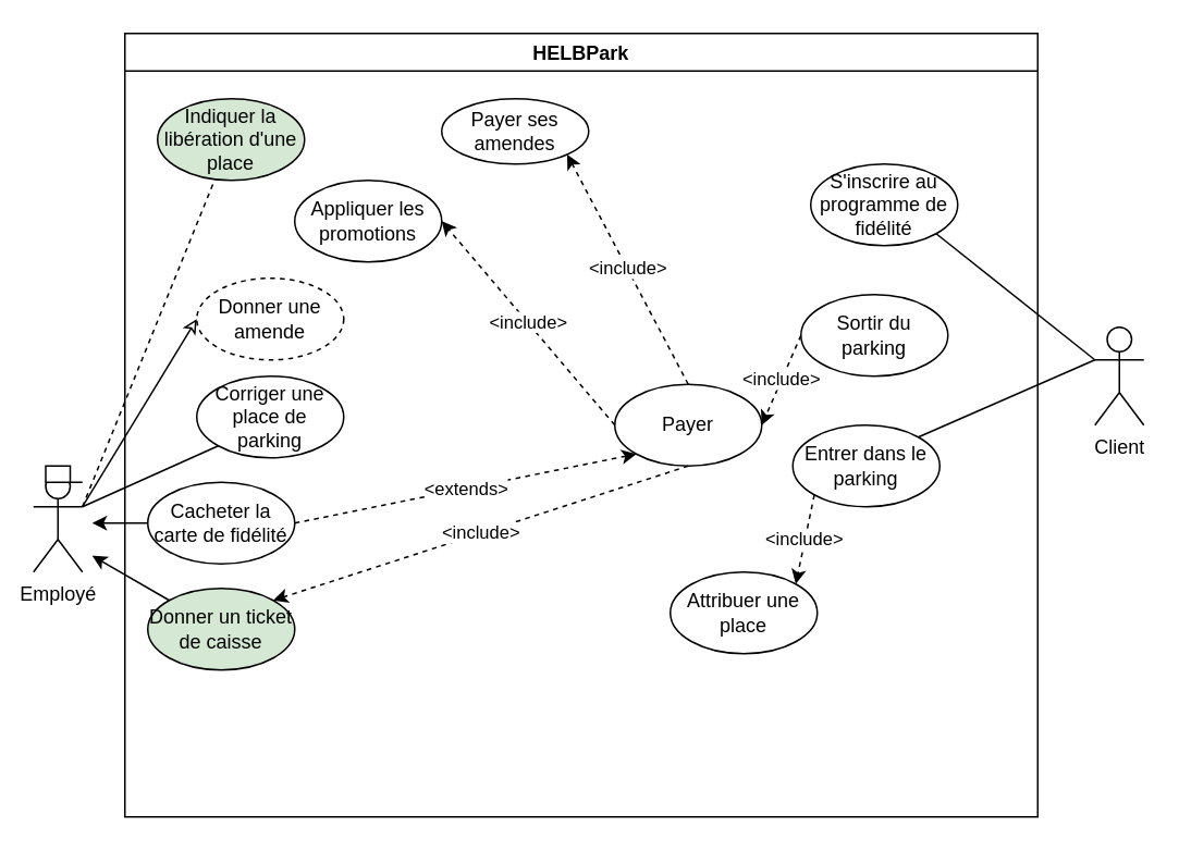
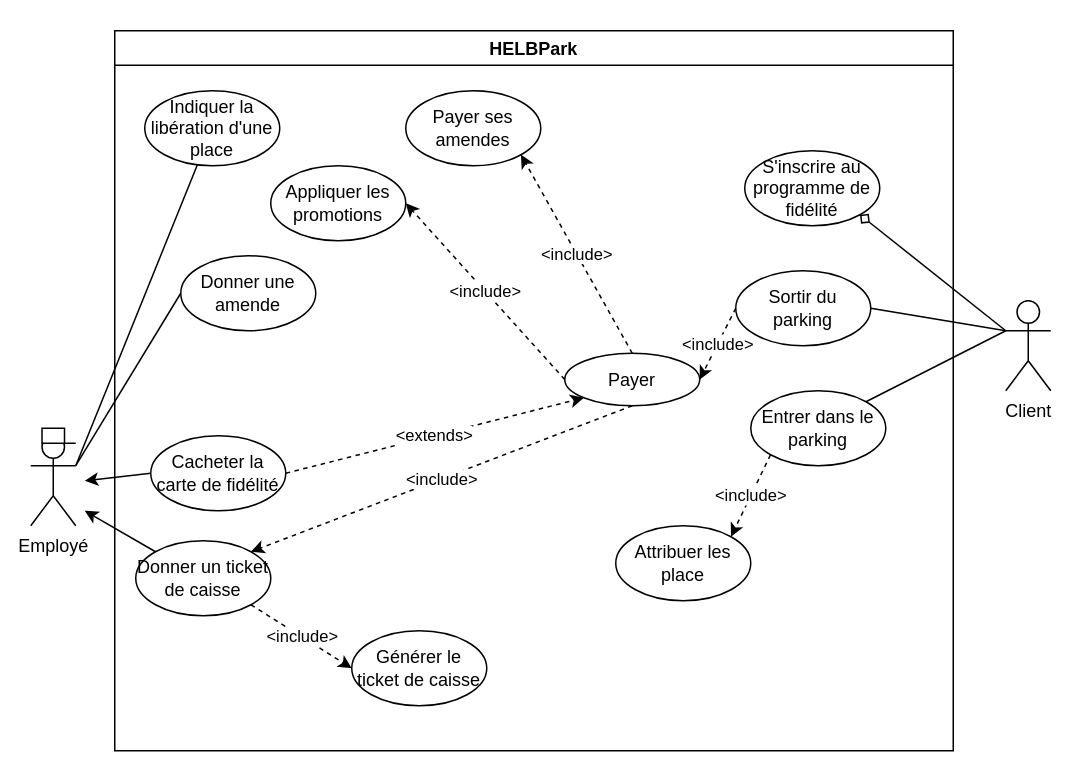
- <mxCell id="17" value="Payer ses amendes" style="ellipse;whiteSpace=wrap;html=1;" vertex="1" parent="2"><mxGeometry x="194" y="40" width="90" height="40" as="geometry" /></mxCell>
+ <mxCell id="17" value="Payer ses amendes" style="ellipse;whiteSpace=wrap;html=1;" vertex="1" parent="2"><mxGeometry x="194" y="40" width="90" height="50" as="geometry" /></mxCell>
- <mxCell id="5" value="Indiquer la libération d'une place" style="ellipse;whiteSpace=wrap;html=1;fillColor=#d5e8d4;" vertex="1" parent="2"><mxGeometry x="20" y="40" width="90" height="50" as="geometry" /></mxCell>
+ <mxCell id="5" value="Indiquer la libération d'une place" style="ellipse;whiteSpace=wrap;html=1;" vertex="1" parent="2"><mxGeometry x="20" y="40" width="90" height="50" as="geometry" /></mxCell>
- <mxCell id="27" style="edgeStyle=none;rounded=0;orthogonalLoop=1;jettySize=auto;html=1;exitX=0;exitY=0.333;exitDx=0;exitDy=0;exitPerimeter=0;entryX=1;entryY=1;entryDx=0;entryDy=0;endArrow=none;endFill=0;" edge="1" parent="1" source="30" target="16"><mxGeometry relative="1" as="geometry" /></mxCell>
+ <mxCell id="27" style="edgeStyle=none;rounded=0;orthogonalLoop=1;jettySize=auto;html=1;exitX=0;exitY=0.333;exitDx=0;exitDy=0;exitPerimeter=0;entryX=1;entryY=1;entryDx=0;entryDy=0;endArrow=diamond;endFill=0;" edge="1" parent="1" source="30" target="16"><mxGeometry relative="1" as="geometry" /></mxCell>
- <mxCell id="23" style="rounded=0;orthogonalLoop=1;jettySize=auto;html=1;exitX=1;exitY=0.333;exitDx=0;exitDy=0;exitPerimeter=0;endArrow=none;endFill=0;dashed=1;" edge="1" parent="1" source="26" target="5"><mxGeometry relative="1" as="geometry" /></mxCell>
+ <mxCell id="23" style="rounded=0;orthogonalLoop=1;jettySize=auto;html=1;exitX=1;exitY=0.333;exitDx=0;exitDy=0;exitPerimeter=0;endArrow=none;endFill=0;" edge="1" parent="1" source="26" target="5"><mxGeometry relative="1" as="geometry" /></mxCell>
- <mxCell id="6" value="Donner une amende" style="ellipse;whiteSpace=wrap;html=1;dashed=1;" vertex="1" parent="2"><mxGeometry x="44" y="150" width="90" height="50" as="geometry" /></mxCell>
+ <mxCell id="6" value="Donner une amende" style="ellipse;whiteSpace=wrap;html=1;" vertex="1" parent="2"><mxGeometry x="44" y="150" width="90" height="50" as="geometry" /></mxCell>
- <mxCell id="25" style="edgeStyle=none;rounded=0;orthogonalLoop=1;jettySize=auto;html=1;exitX=1;exitY=0.333;exitDx=0;exitDy=0;exitPerimeter=0;entryX=0;entryY=0.5;entryDx=0;entryDy=0;endArrow=classic;endFill=0;" edge="1" parent="1" source="26" target="6"><mxGeometry relative="1" as="geometry" /></mxCell>
+ <mxCell id="25" style="edgeStyle=none;rounded=0;orthogonalLoop=1;jettySize=auto;html=1;exitX=1;exitY=0.333;exitDx=0;exitDy=0;exitPerimeter=0;entryX=0;entryY=0.5;entryDx=0;entryDy=0;endArrow=none;endFill=0;" edge="1" parent="1" source="26" target="6"><mxGeometry relative="1" as="geometry" /></mxCell>
+ <mxCell id="28" style="edgeStyle=none;rounded=0;orthogonalLoop=1;jettySize=auto;html=1;exitX=0;exitY=0.333;exitDx=0;exitDy=0;exitPerimeter=0;entryX=1;entryY=0.5;entryDx=0;entryDy=0;endArrow=none;endFill=0;" edge="1" parent="1" source="30" target="19"><mxGeometry relative="1" as="geometry" /></mxCell>
- <mxCell id="7" value="Corriger une place de parking" style="ellipse;whiteSpace=wrap;html=1;" vertex="1" parent="2"><mxGeometry x="44" y="210" width="90" height="50" as="geometry" /></mxCell>
- <mxCell id="11" value="Payer" style="ellipse;whiteSpace=wrap;html=1;" vertex="1" parent="2"><mxGeometry x="300" y="215" width="90" height="50" as="geometry" /></mxCell>
+ <mxCell id="11" value="Payer" style="ellipse;whiteSpace=wrap;html=1;" vertex="1" parent="2"><mxGeometry x="300" y="215" width="90" height="35" as="geometry" /></mxCell>
- <mxCell id="21" value="Entrer dans le parking" style="ellipse;whiteSpace=wrap;html=1;" vertex="1" parent="2"><mxGeometry x="409" y="240" width="90" height="50" as="geometry" /></mxCell>
+ <mxCell id="21" value="Entrer dans le parking" style="ellipse;whiteSpace=wrap;html=1;" vertex="1" parent="2"><mxGeometry x="424" y="240" width="90" height="50" as="geometry" /></mxCell>
- <mxCell id="24" style="edgeStyle=none;rounded=0;orthogonalLoop=1;jettySize=auto;html=1;exitX=1;exitY=0.333;exitDx=0;exitDy=0;exitPerimeter=0;entryX=0;entryY=1;entryDx=0;entryDy=0;endArrow=none;endFill=0;" edge="1" parent="1" source="26" target="7"><mxGeometry relative="1" as="geometry" /></mxCell>
- <mxCell id="8" value="Cacheter la carte de fidélité" style="ellipse;whiteSpace=wrap;html=1;" vertex="1" parent="2"><mxGeometry x="14" y="275" width="90" height="50" as="geometry" /></mxCell>
+ <mxCell id="8" value="Cacheter la carte de fidélité" style="ellipse;whiteSpace=wrap;html=1;" vertex="1" parent="2"><mxGeometry x="24" y="270" width="90" height="50" as="geometry" /></mxCell>
- <mxCell id="3" value="Attribuer une place" style="ellipse;whiteSpace=wrap;html=1;" vertex="1" parent="2"><mxGeometry x="334" y="330" width="90" height="50" as="geometry" /></mxCell>
+ <mxCell id="3" value="Attribuer les place" style="ellipse;whiteSpace=wrap;html=1;" vertex="1" parent="2"><mxGeometry x="334" y="330" width="90" height="50" as="geometry" /></mxCell>
- <mxCell id="9" value="Donner un ticket de caisse" style="ellipse;whiteSpace=wrap;html=1;fillColor=#d5e8d4;" vertex="1" parent="2"><mxGeometry x="14" y="340" width="90" height="50" as="geometry" /></mxCell>
+ <mxCell id="9" value="Donner un ticket de caisse" style="ellipse;whiteSpace=wrap;html=1;" vertex="1" parent="2"><mxGeometry x="14" y="340" width="90" height="50" as="geometry" /></mxCell>
+ <mxCell id="10" value="&amp;lt;include&amp;gt;" style="edgeStyle=none;rounded=0;orthogonalLoop=1;jettySize=auto;html=1;exitX=1;exitY=1;exitDx=0;exitDy=0;entryX=0;entryY=0.5;entryDx=0;entryDy=0;dashed=1;endArrow=classic;endFill=1;" edge="1" parent="2" source="9" target="4"><mxGeometry relative="1" as="geometry" /></mxCell>
+ <mxCell id="4" value="Générer le ticket de caisse" style="ellipse;whiteSpace=wrap;html=1;" vertex="1" parent="2"><mxGeometry x="158" y="400" width="90" height="50" as="geometry" /></mxCell>
